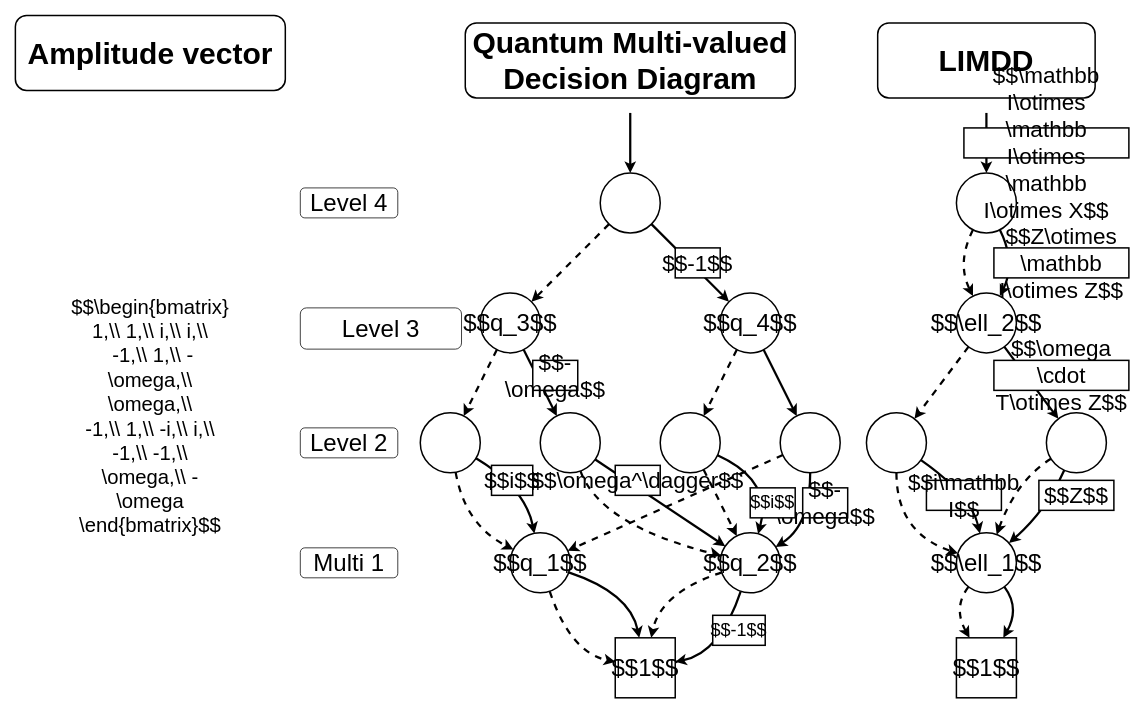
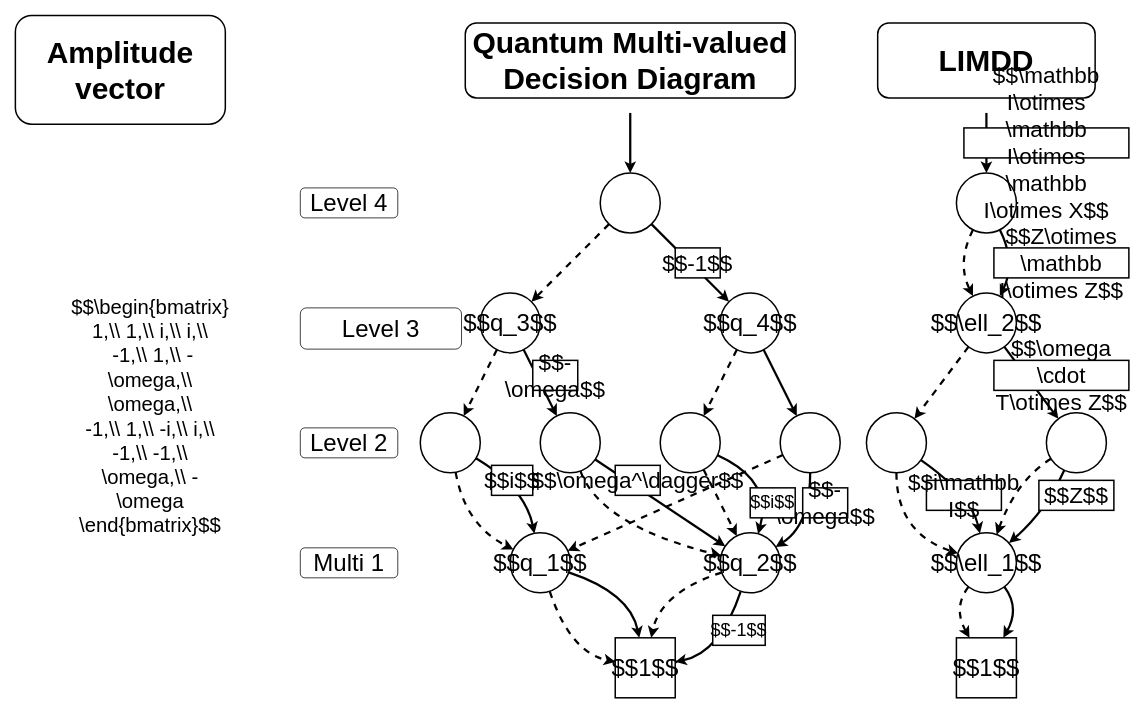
- <mxCell id="19" value="&lt;font style=&quot;font-size: 40px&quot;&gt;Amplitude vector&lt;/font&gt;" style="rounded=1;whiteSpace=wrap;html=1;strokeWidth=2;fontSize=24;fontStyle=1" parent="1" vertex="1"><mxGeometry x="20" y="20" width="360" height="100" as="geometry" /></mxCell>
+ <mxCell id="19" value="&lt;font style=&quot;font-size: 40px&quot;&gt;Amplitude vector&lt;/font&gt;" style="rounded=1;whiteSpace=wrap;html=1;strokeWidth=2;fontSize=24;fontStyle=1" parent="1" vertex="1"><mxGeometry x="20" y="20" width="280" height="145" as="geometry" /></mxCell>
